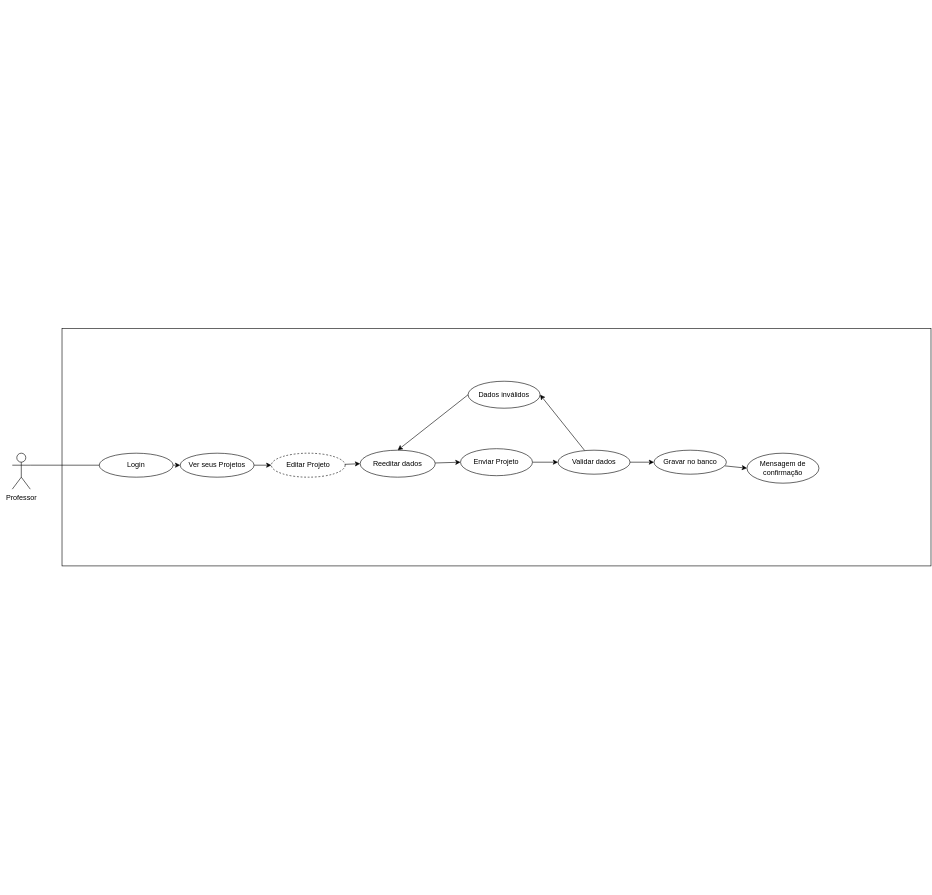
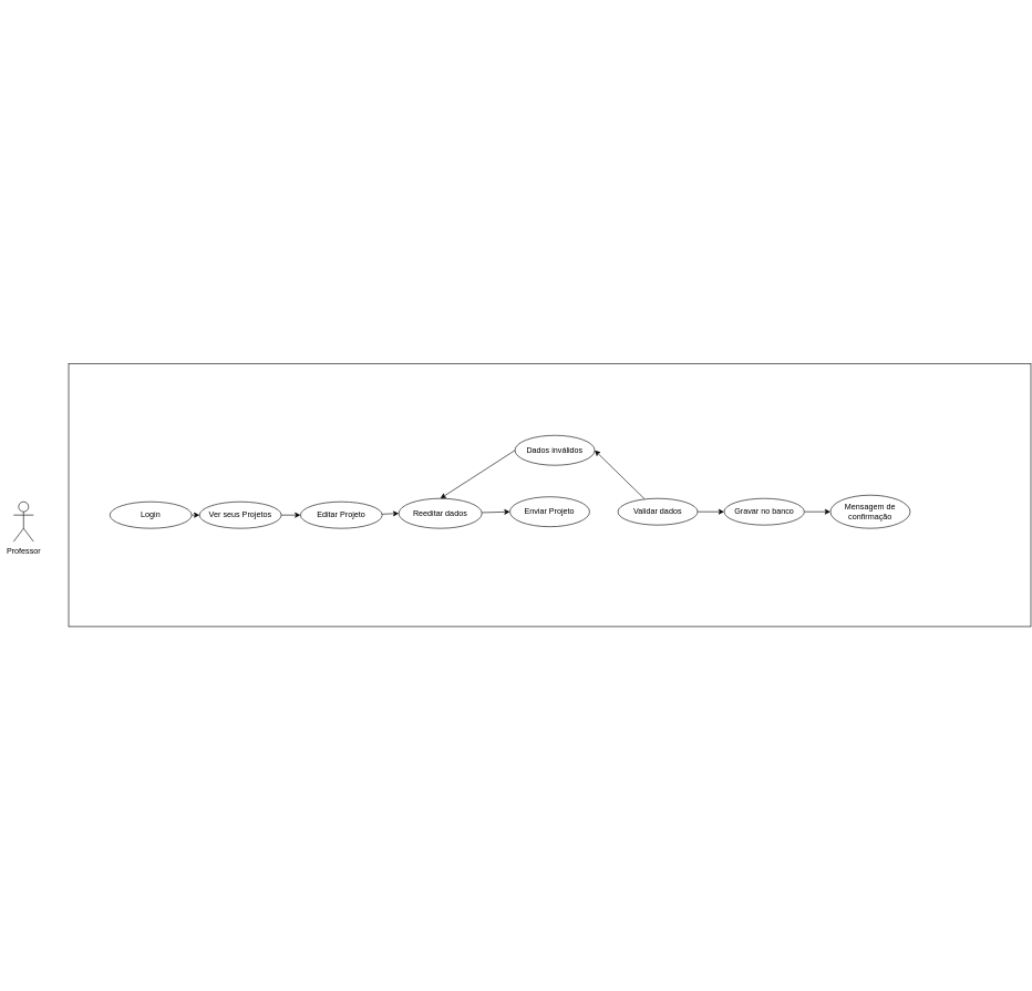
- <mxCell id="19" value="Dados inválidos" style="ellipse;whiteSpace=wrap;html=1;" parent="1" vertex="1"><mxGeometry x="780" y="635" width="120" height="45" as="geometry" /></mxCell>
+ <mxCell id="19" value="Dados inválidos" style="ellipse;whiteSpace=wrap;html=1;" parent="1" vertex="1"><mxGeometry x="775" y="655" width="120" height="45" as="geometry" /></mxCell>
- <mxCell id="7" style="edgeStyle=none;html=1;entryX=0;entryY=0.5;entryDx=0;entryDy=0;" parent="1" source="8" target="6" edge="1"><mxGeometry relative="1" as="geometry" /></mxCell>
- <mxCell id="20" value="" style="endArrow=none;html=1;exitX=1;exitY=0.333;exitDx=0;exitDy=0;exitPerimeter=0;entryX=0;entryY=0.5;entryDx=0;entryDy=0;" edge="1" parent="1" source="3" target="15"><mxGeometry width="50" height="50" relative="1" as="geometry"><mxPoint x="180" y="685" as="sourcePoint" /><mxPoint x="230" y="635" as="targetPoint" /></mxGeometry></mxCell>
- <mxCell id="17" value="Editar Projeto" style="ellipse;whiteSpace=wrap;html=1;dashed=1;" parent="1" vertex="1"><mxGeometry x="452" y="755" width="123" height="40" as="geometry" /></mxCell>
+ <mxCell id="17" value="Editar Projeto" style="ellipse;whiteSpace=wrap;html=1;" parent="1" vertex="1"><mxGeometry x="452" y="755" width="123" height="40" as="geometry" /></mxCell>
- <mxCell id="11" value="Mensagem de confirmação" style="ellipse;whiteSpace=wrap;html=1;" parent="1" vertex="1"><mxGeometry x="1245" y="755" width="120" height="50" as="geometry" /></mxCell>
+ <mxCell id="11" value="Mensagem de confirmação" style="ellipse;whiteSpace=wrap;html=1;" parent="1" vertex="1"><mxGeometry x="1250" y="745" width="120" height="50" as="geometry" /></mxCell>
